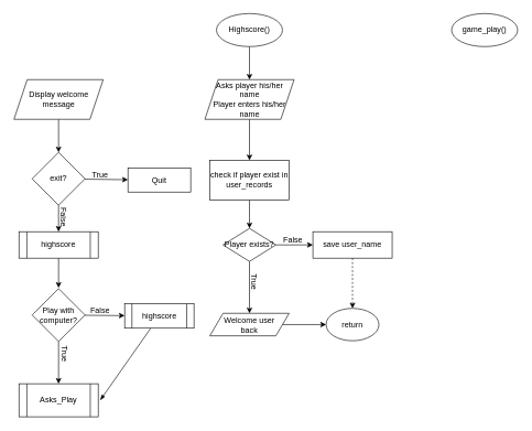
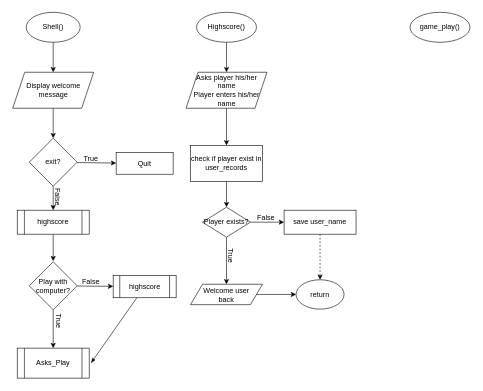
+ <mxCell id="3" value="Shell()" style="ellipse;whiteSpace=wrap;html=1;" vertex="1" parent="1"><mxGeometry x="43" y="20" width="90" height="50" as="geometry" /></mxCell>
+ <mxCell id="2" value="" style="edgeStyle=none;html=1;" edge="1" parent="1" source="3" target="5"><mxGeometry relative="1" as="geometry" /></mxCell>
